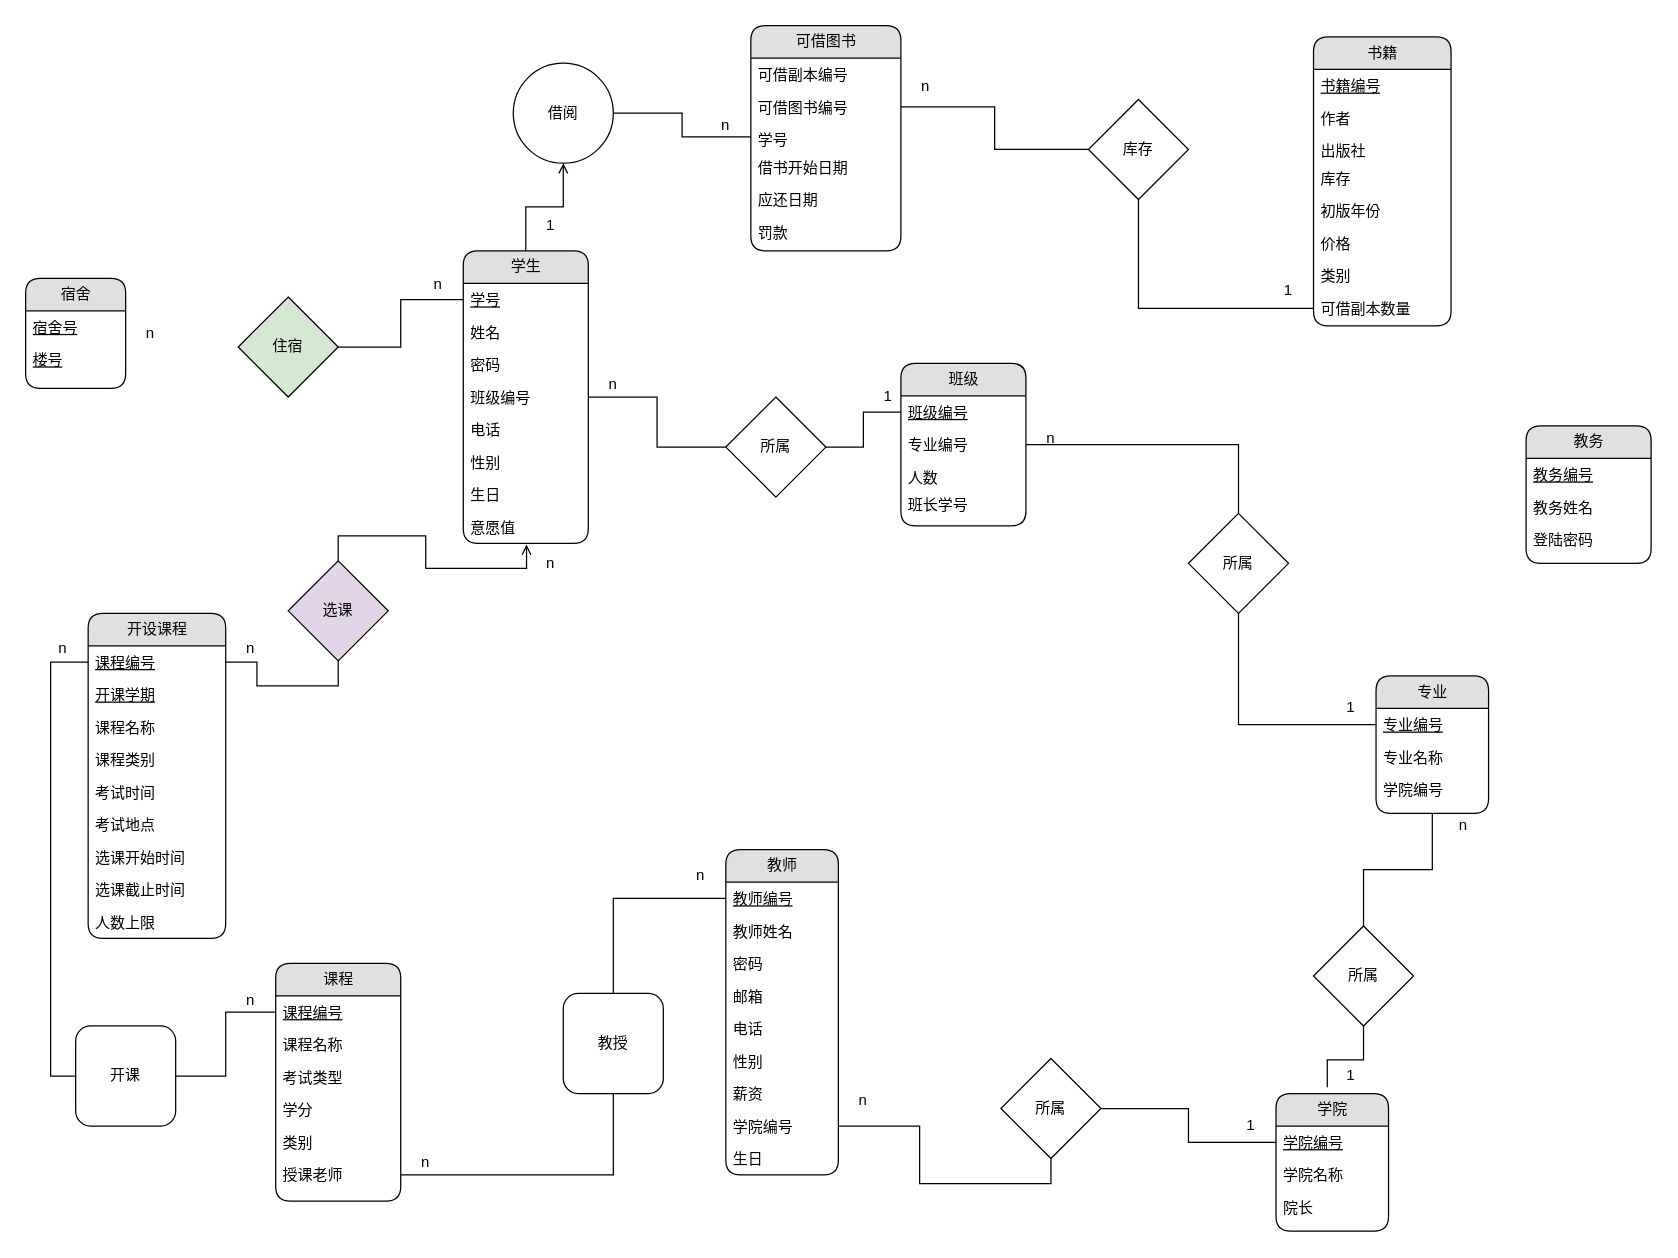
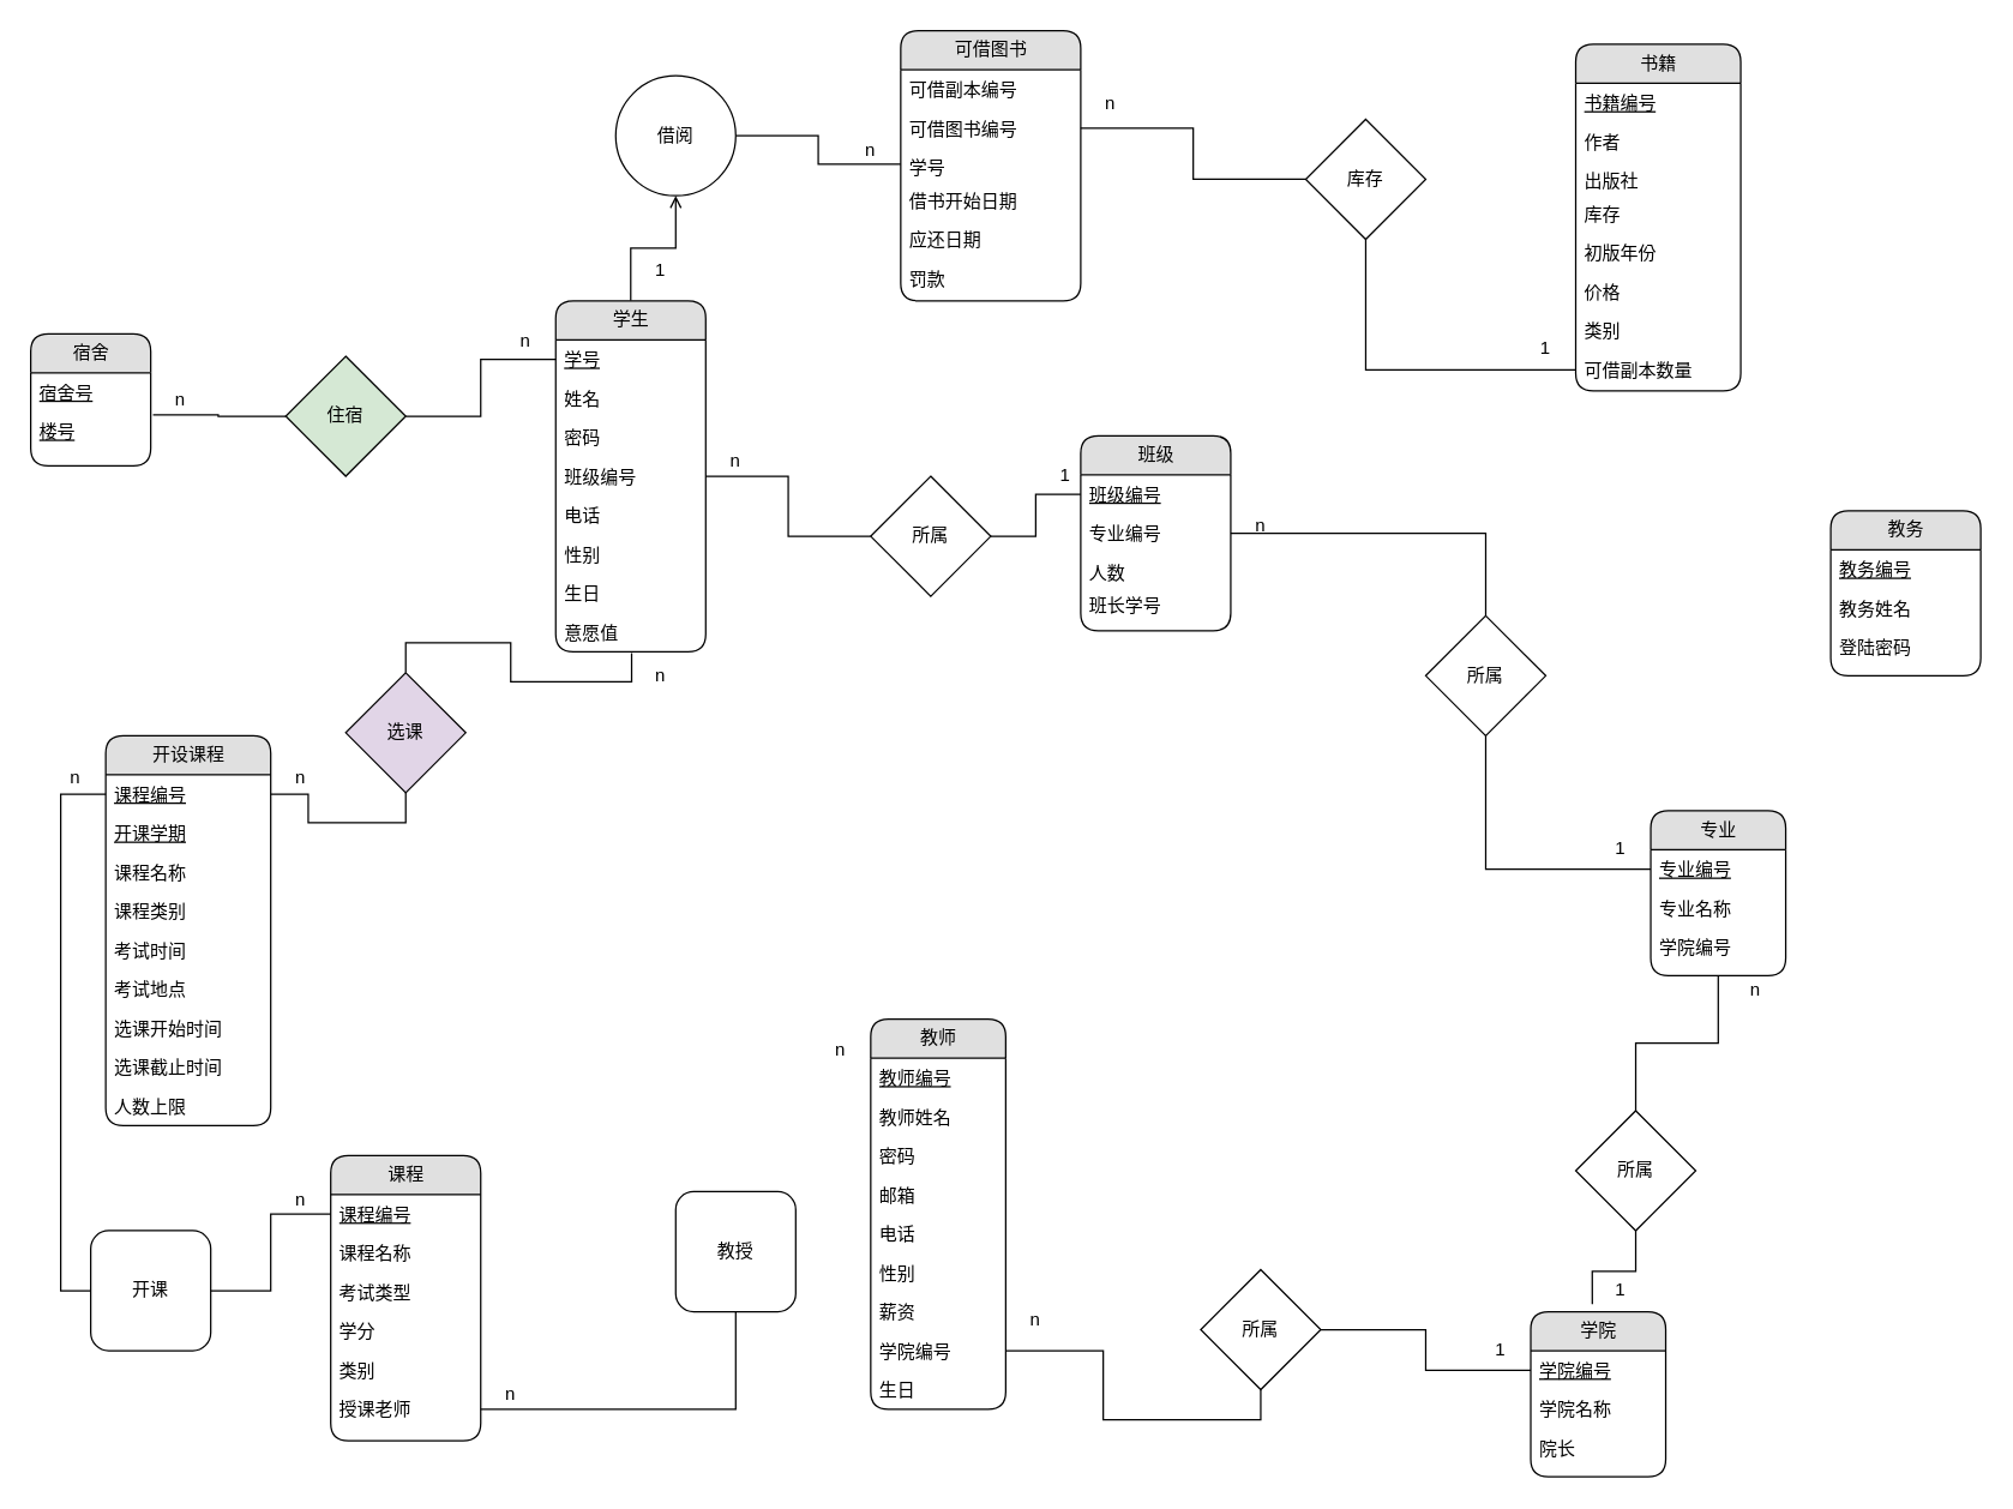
+ <mxCell id="97" style="edgeStyle=orthogonalEdgeStyle;rounded=0;orthogonalLoop=1;jettySize=auto;html=1;entryX=1.019;entryY=0.077;entryDx=0;entryDy=0;entryPerimeter=0;endArrow=none;endFill=0;" edge="1" parent="1" source="98" target="14"><mxGeometry relative="1" as="geometry" /></mxCell>
- <mxCell id="80" style="edgeStyle=orthogonalEdgeStyle;rounded=0;orthogonalLoop=1;jettySize=auto;html=1;entryX=0.506;entryY=1.038;entryDx=0;entryDy=0;entryPerimeter=0;endArrow=open;endFill=0;" edge="1" parent="1" source="81" target="11"><mxGeometry relative="1" as="geometry" /></mxCell>
+ <mxCell id="80" style="edgeStyle=orthogonalEdgeStyle;rounded=0;orthogonalLoop=1;jettySize=auto;html=1;entryX=0.506;entryY=1.038;entryDx=0;entryDy=0;entryPerimeter=0;endArrow=none;endFill=0;" edge="1" parent="1" source="81" target="11"><mxGeometry relative="1" as="geometry" /></mxCell>
- <mxCell id="64" style="edgeStyle=orthogonalEdgeStyle;rounded=0;orthogonalLoop=1;jettySize=auto;html=1;exitX=0;exitY=0.5;exitDx=0;exitDy=0;entryX=0.5;entryY=0;entryDx=0;entryDy=0;endArrow=none;endFill=0;" edge="1" parent="1" source="23" target="63"><mxGeometry relative="1" as="geometry" /></mxCell>
